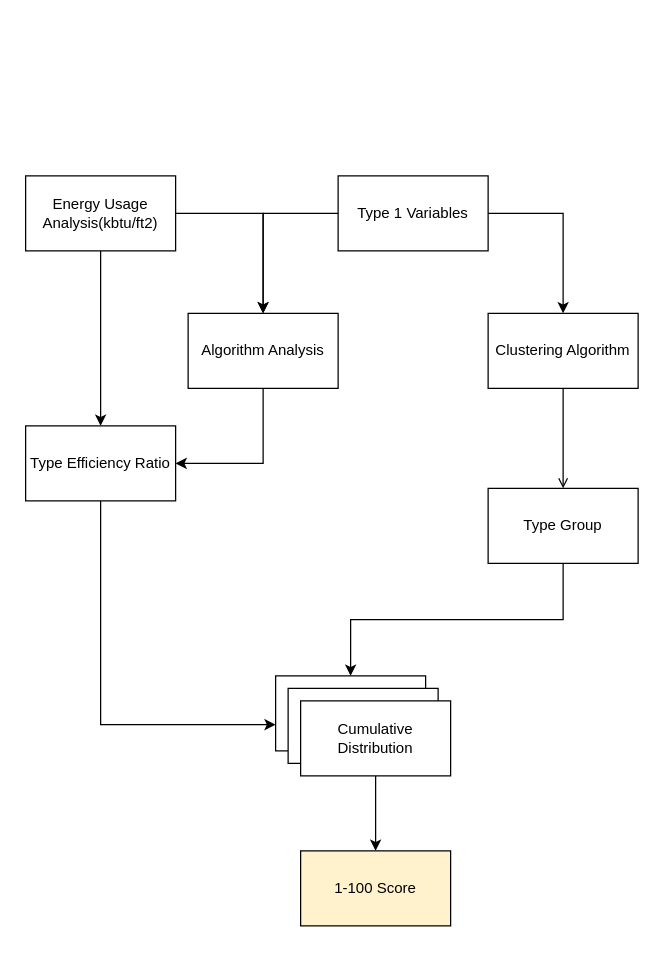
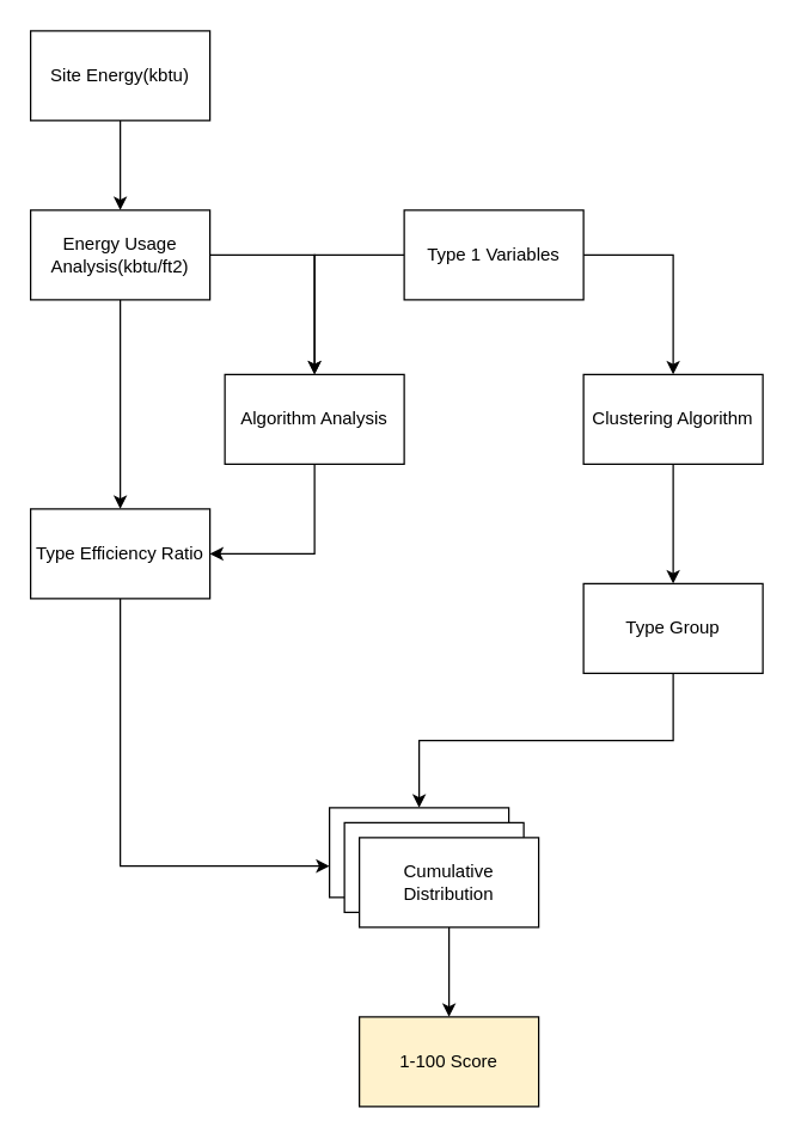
+ <mxCell id="3" value="Site Energy(kbtu)" style="rounded=0;whiteSpace=wrap;html=1;" vertex="1" parent="1"><mxGeometry x="20" y="20" width="120" height="60" as="geometry" /></mxCell>
+ <mxCell id="2" style="edgeStyle=orthogonalEdgeStyle;rounded=0;orthogonalLoop=1;jettySize=auto;html=1;" edge="1" parent="1" source="3" target="6"><mxGeometry relative="1" as="geometry" /></mxCell>
- <mxCell id="14" style="edgeStyle=orthogonalEdgeStyle;rounded=0;orthogonalLoop=1;jettySize=auto;html=1;endArrow=open;" edge="1" parent="1" source="15" target="17"><mxGeometry relative="1" as="geometry"><mxPoint x="450" y="440" as="targetPoint" /><Array as="points"><mxPoint x="450" y="440" /></Array></mxGeometry></mxCell>
+ <mxCell id="14" style="edgeStyle=orthogonalEdgeStyle;rounded=0;orthogonalLoop=1;jettySize=auto;html=1;" edge="1" parent="1" source="15" target="17"><mxGeometry relative="1" as="geometry"><mxPoint x="450" y="440" as="targetPoint" /><Array as="points"><mxPoint x="450" y="440" /></Array></mxGeometry></mxCell>
